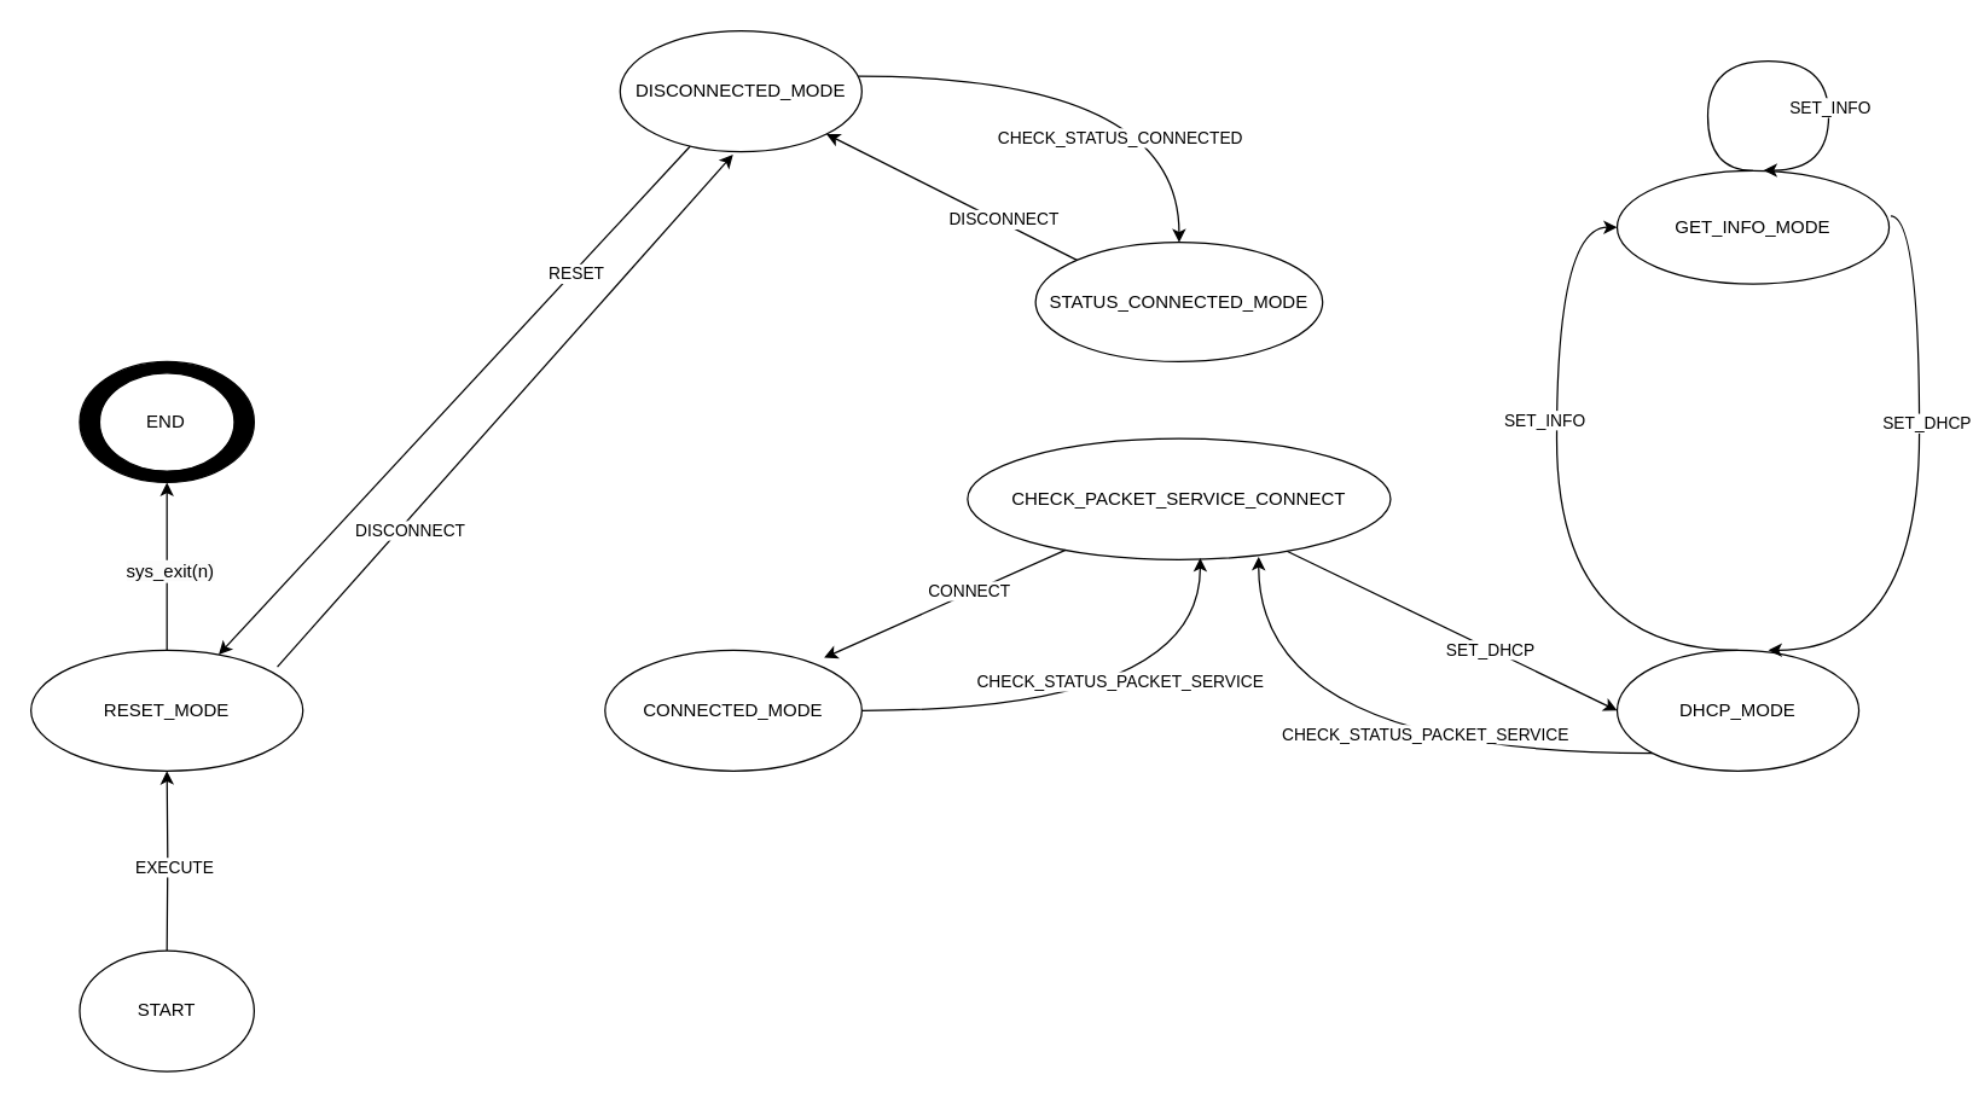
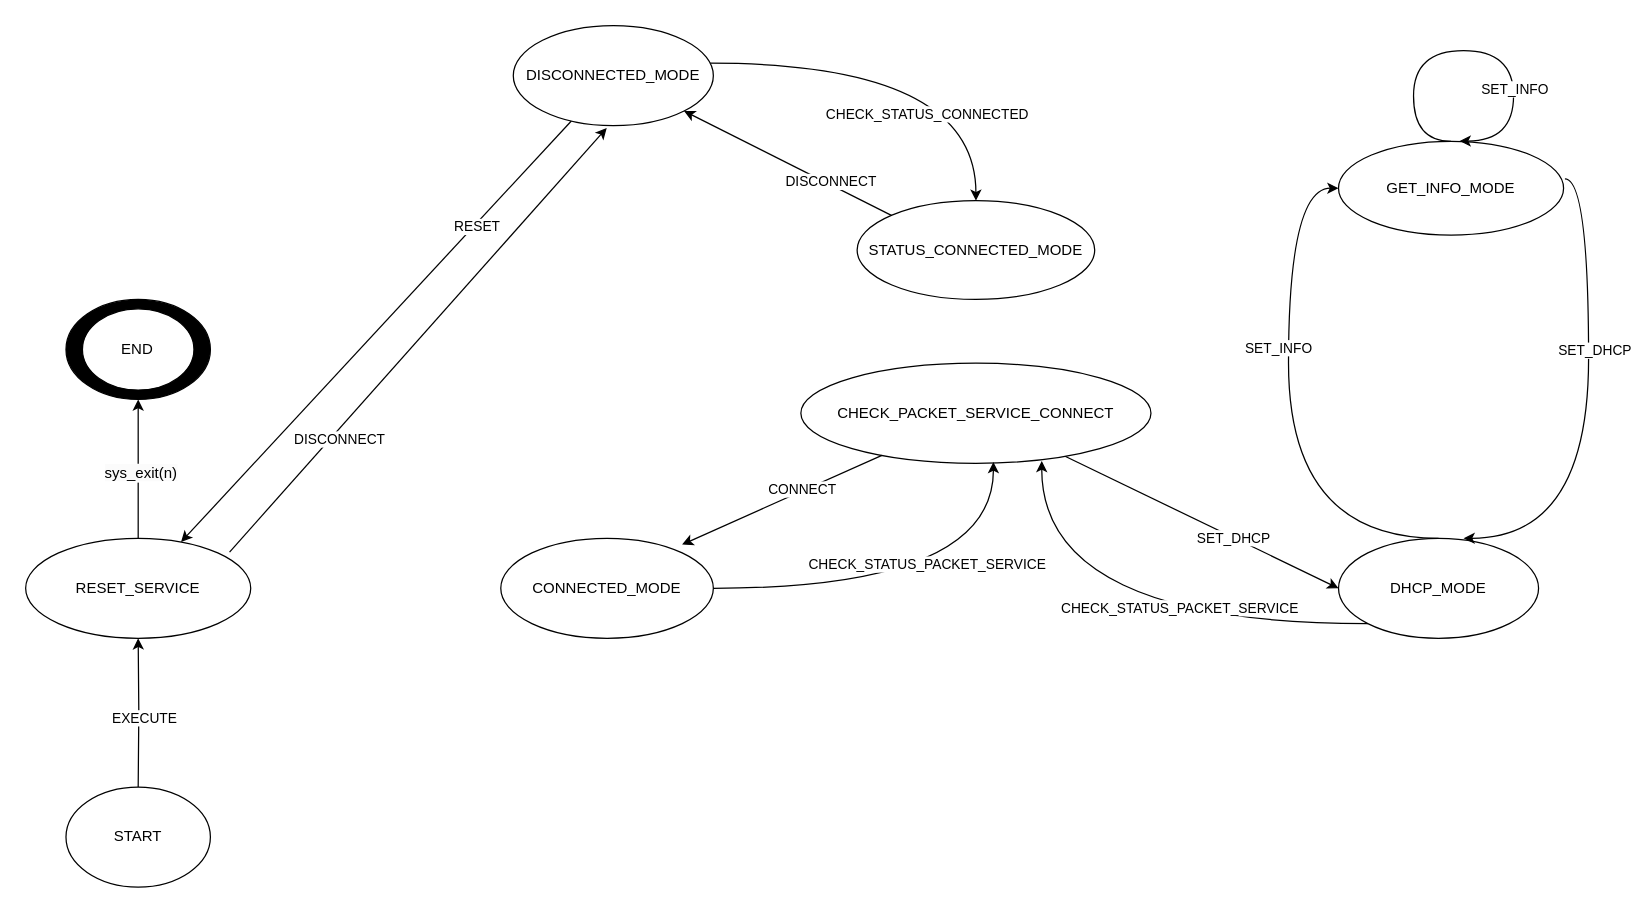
- <mxCell id="22" value="RESET_MODE" style="ellipse;whiteSpace=wrap;html=1;" parent="1" vertex="1"><mxGeometry x="20" y="430" width="180" height="80" as="geometry" /></mxCell>
+ <mxCell id="22" value="RESET_SERVICE" style="ellipse;whiteSpace=wrap;html=1;" parent="1" vertex="1"><mxGeometry x="20" y="430" width="180" height="80" as="geometry" /></mxCell>
